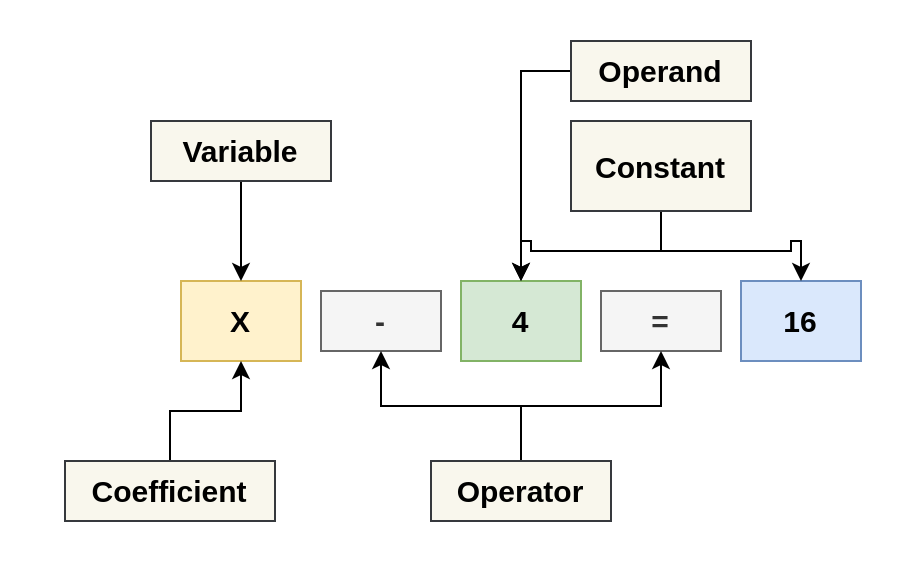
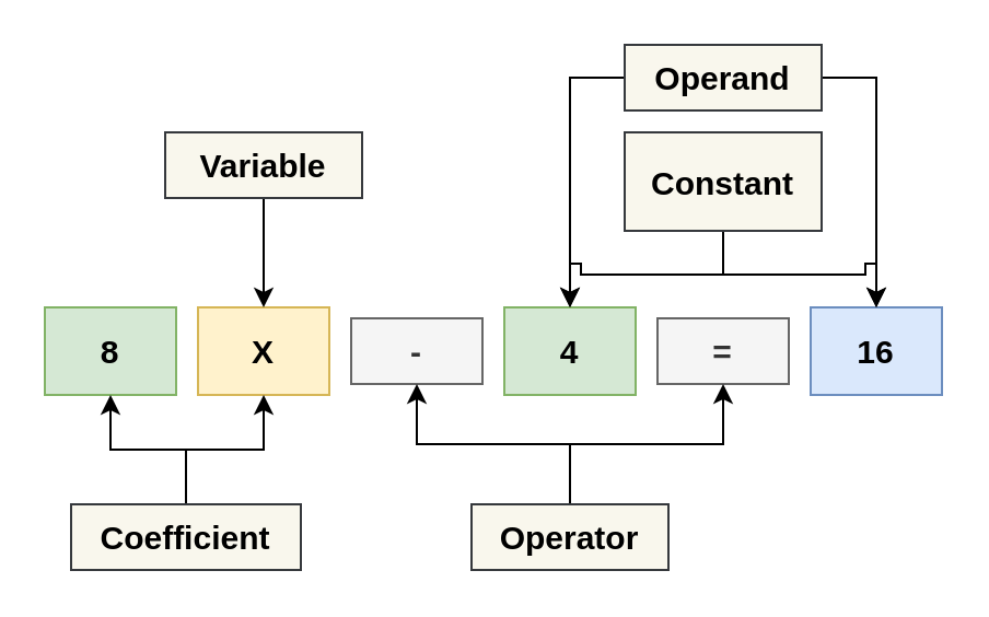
+ <mxCell id="12" style="edgeStyle=orthogonalEdgeStyle;rounded=0;orthogonalLoop=1;jettySize=auto;html=1;exitX=1;exitY=0.5;exitDx=0;exitDy=0;fontSize=15;" edge="1" parent="1" source="13" target="7"><mxGeometry relative="1" as="geometry" /></mxCell>
+ <mxCell id="2" value="8" style="rounded=0;whiteSpace=wrap;html=1;fillColor=#d5e8d4;strokeColor=#82b366;fontSize=15;fontStyle=1" vertex="1" parent="1"><mxGeometry x="20" y="140" width="60" height="40" as="geometry" /></mxCell>
+ <mxCell id="19" style="edgeStyle=orthogonalEdgeStyle;rounded=0;orthogonalLoop=1;jettySize=auto;html=1;exitX=0.5;exitY=0;exitDx=0;exitDy=0;fontSize=15;" edge="1" parent="1" source="21" target="2"><mxGeometry relative="1" as="geometry" /></mxCell>
